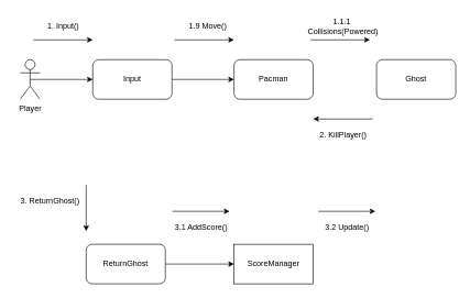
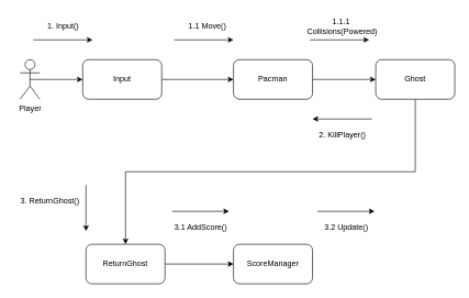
- <mxCell id="14" value="1.9 Move()" style="text;html=1;align=center;verticalAlign=middle;resizable=0;points=[];autosize=1;strokeColor=none;fillColor=none;" vertex="1" parent="1"><mxGeometry x="274" y="25" width="80" height="30" as="geometry" /></mxCell>
+ <mxCell id="14" value="1.1 Move()" style="text;html=1;align=center;verticalAlign=middle;resizable=0;points=[];autosize=1;strokeColor=none;fillColor=none;" vertex="1" parent="1"><mxGeometry x="274" y="25" width="80" height="30" as="geometry" /></mxCell>
- <mxCell id="3" value="Input" style="rounded=1;whiteSpace=wrap;html=1;" vertex="1" parent="1"><mxGeometry x="140" y="90" width="120" height="60" as="geometry" /></mxCell>
+ <mxCell id="3" value="Input" style="rounded=1;whiteSpace=wrap;html=1;" vertex="1" parent="1"><mxGeometry x="125" y="90" width="120" height="60" as="geometry" /></mxCell>
+ <mxCell id="6" style="edgeStyle=orthogonalEdgeStyle;rounded=0;orthogonalLoop=1;jettySize=auto;html=1;exitX=1;exitY=0.5;exitDx=0;exitDy=0;entryX=0;entryY=0.5;entryDx=0;entryDy=0;" edge="1" parent="1" source="7" target="9"><mxGeometry relative="1" as="geometry" /></mxCell>
+ <mxCell id="8" style="edgeStyle=orthogonalEdgeStyle;rounded=0;orthogonalLoop=1;jettySize=auto;html=1;exitX=0.5;exitY=1;exitDx=0;exitDy=0;entryX=0.5;entryY=0;entryDx=0;entryDy=0;" edge="1" parent="1" source="9" target="11"><mxGeometry relative="1" as="geometry" /></mxCell>
- <mxCell id="12" value="ScoreManager" style="whiteSpace=wrap;html=1;rounded=0;" vertex="1" parent="1"><mxGeometry x="354" y="370" width="120" height="60" as="geometry" /></mxCell>
+ <mxCell id="12" value="ScoreManager" style="rounded=1;whiteSpace=wrap;html=1;" vertex="1" parent="1"><mxGeometry x="354" y="370" width="120" height="60" as="geometry" /></mxCell>
